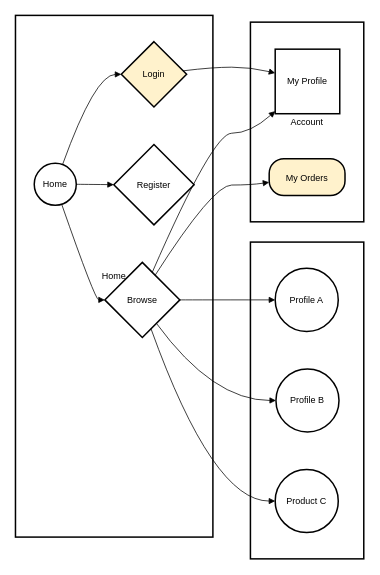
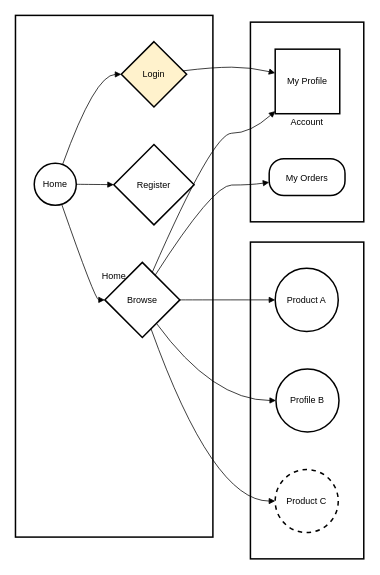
- <mxCell id="10" value="My Orders" style="rounded=1;arcSize=40;strokeWidth=2;fillColor=#fff2cc;" vertex="1" parent="1"><mxGeometry x="358" y="211" width="101" height="49" as="geometry" /></mxCell>
+ <mxCell id="10" value="My Orders" style="rounded=1;arcSize=40;strokeWidth=2" vertex="1" parent="1"><mxGeometry x="358" y="211" width="101" height="49" as="geometry" /></mxCell>
- <mxCell id="11" value="Profile A" style="ellipse;aspect=fixed;strokeWidth=2;whiteSpace=wrap;" vertex="1" parent="1"><mxGeometry x="366" y="357" width="84" height="84" as="geometry" /></mxCell>
+ <mxCell id="11" value="Product A" style="ellipse;aspect=fixed;strokeWidth=2;whiteSpace=wrap;" vertex="1" parent="1"><mxGeometry x="366" y="357" width="84" height="84" as="geometry" /></mxCell>
- <mxCell id="13" value="Product C" style="ellipse;aspect=fixed;strokeWidth=2;whiteSpace=wrap;" vertex="1" parent="1"><mxGeometry x="366" y="625" width="84" height="84" as="geometry" /></mxCell>
+ <mxCell id="13" value="Product C" style="ellipse;aspect=fixed;strokeWidth=2;whiteSpace=wrap;dashed=1;" vertex="1" parent="1"><mxGeometry x="366" y="625" width="84" height="84" as="geometry" /></mxCell>
